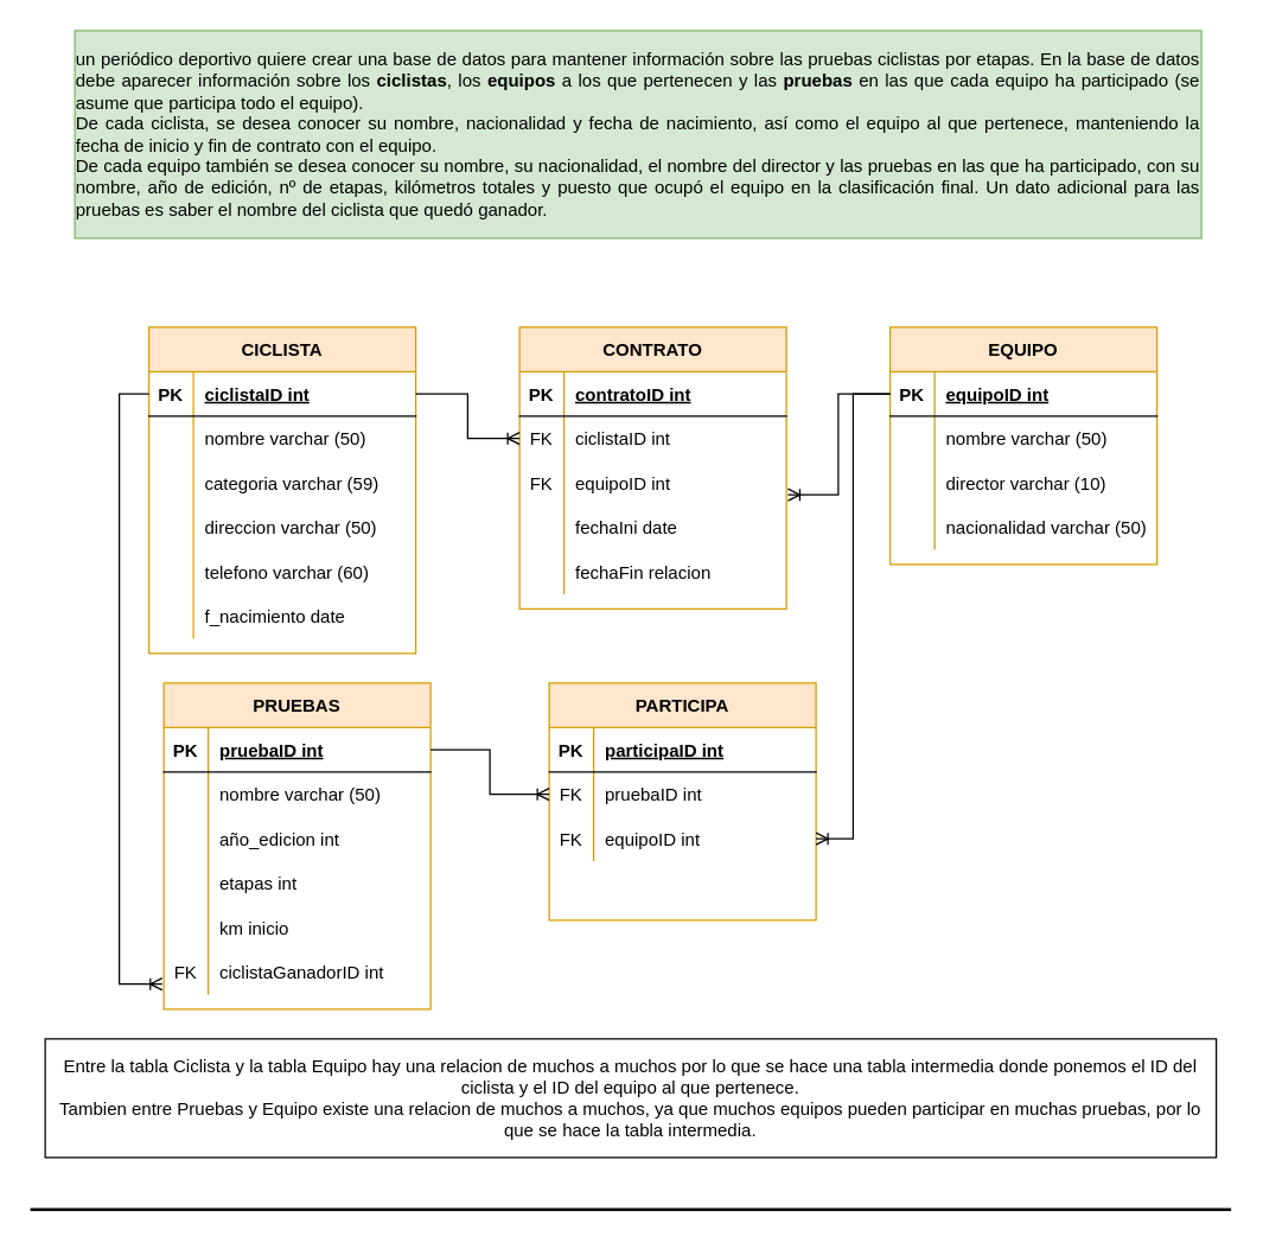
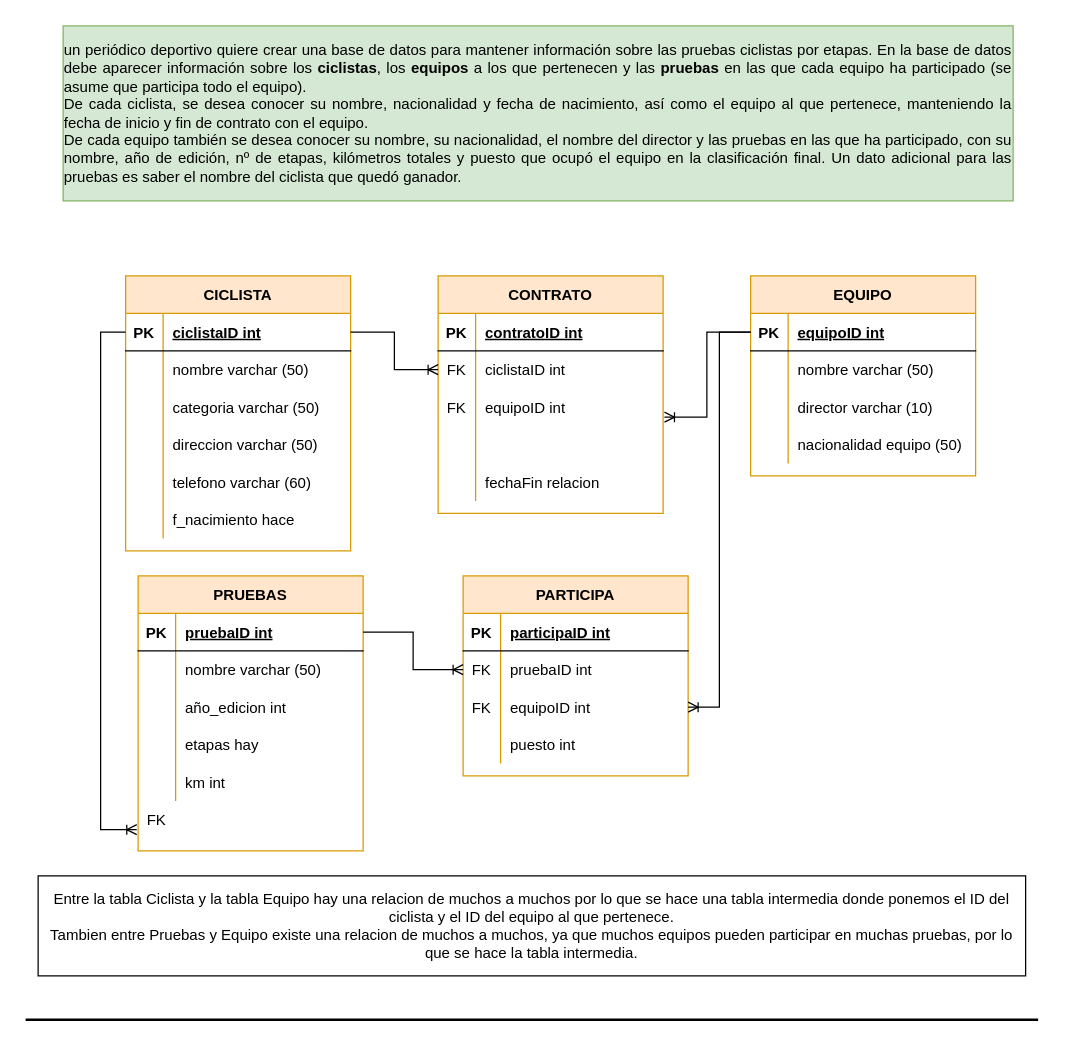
- <mxCell id="12" value="categoria varchar (59)" style="shape=partialRectangle;connectable=0;fillColor=none;top=0;left=0;bottom=0;right=0;align=left;spacingLeft=6;overflow=hidden;" parent="10" vertex="1"><mxGeometry x="30" width="150" height="30" as="geometry" /></mxCell>
+ <mxCell id="12" value="categoria varchar (50)" style="shape=partialRectangle;connectable=0;fillColor=none;top=0;left=0;bottom=0;right=0;align=left;spacingLeft=6;overflow=hidden;" parent="10" vertex="1"><mxGeometry x="30" width="150" height="30" as="geometry" /></mxCell>
- <mxCell id="47" value="fechaIni date" style="shape=partialRectangle;connectable=0;fillColor=none;top=0;left=0;bottom=0;right=0;align=left;spacingLeft=6;overflow=hidden;" parent="45" vertex="1"><mxGeometry x="30" width="150" height="30" as="geometry" /></mxCell>
- <mxCell id="34" value="nacionalidad varchar (50)" style="shape=partialRectangle;connectable=0;fillColor=none;top=0;left=0;bottom=0;right=0;align=left;spacingLeft=6;overflow=hidden;" parent="32" vertex="1"><mxGeometry x="30" width="150" height="30" as="geometry" /></mxCell>
+ <mxCell id="34" value="nacionalidad equipo (50)" style="shape=partialRectangle;connectable=0;fillColor=none;top=0;left=0;bottom=0;right=0;align=left;spacingLeft=6;overflow=hidden;" parent="32" vertex="1"><mxGeometry x="30" width="150" height="30" as="geometry" /></mxCell>
- <mxCell id="21" value="f_nacimiento date" style="shape=partialRectangle;connectable=0;fillColor=none;top=0;left=0;bottom=0;right=0;align=left;spacingLeft=6;overflow=hidden;" parent="19" vertex="1"><mxGeometry x="30" width="150" height="30" as="geometry" /></mxCell>
+ <mxCell id="21" value="f_nacimiento hace" style="shape=partialRectangle;connectable=0;fillColor=none;top=0;left=0;bottom=0;right=0;align=left;spacingLeft=6;overflow=hidden;" parent="19" vertex="1"><mxGeometry x="30" width="150" height="30" as="geometry" /></mxCell>
+ <mxCell id="84" value="puesto int" style="shape=partialRectangle;connectable=0;fillColor=none;top=0;left=0;bottom=0;right=0;align=left;spacingLeft=6;overflow=hidden;" parent="82" vertex="1"><mxGeometry x="30" width="150" height="30" as="geometry" /></mxCell>
- <mxCell id="65" value="etapas int" style="shape=partialRectangle;connectable=0;fillColor=none;top=0;left=0;bottom=0;right=0;align=left;spacingLeft=6;overflow=hidden;" parent="63" vertex="1"><mxGeometry x="30" width="150" height="30" as="geometry" /></mxCell>
+ <mxCell id="65" value="etapas hay" style="shape=partialRectangle;connectable=0;fillColor=none;top=0;left=0;bottom=0;right=0;align=left;spacingLeft=6;overflow=hidden;" parent="63" vertex="1"><mxGeometry x="30" width="150" height="30" as="geometry" /></mxCell>
- <mxCell id="68" value="km inicio" style="shape=partialRectangle;connectable=0;fillColor=none;top=0;left=0;bottom=0;right=0;align=left;spacingLeft=6;overflow=hidden;" parent="66" vertex="1"><mxGeometry x="30" width="150" height="30" as="geometry" /></mxCell>
+ <mxCell id="68" value="km int" style="shape=partialRectangle;connectable=0;fillColor=none;top=0;left=0;bottom=0;right=0;align=left;spacingLeft=6;overflow=hidden;" parent="66" vertex="1"><mxGeometry x="30" width="150" height="30" as="geometry" /></mxCell>
- <mxCell id="71" value="ciclistaGanadorID int" style="shape=partialRectangle;connectable=0;fillColor=none;top=0;left=0;bottom=0;right=0;align=left;spacingLeft=6;overflow=hidden;" parent="69" vertex="1"><mxGeometry x="30" width="150" height="30" as="geometry" /></mxCell>
